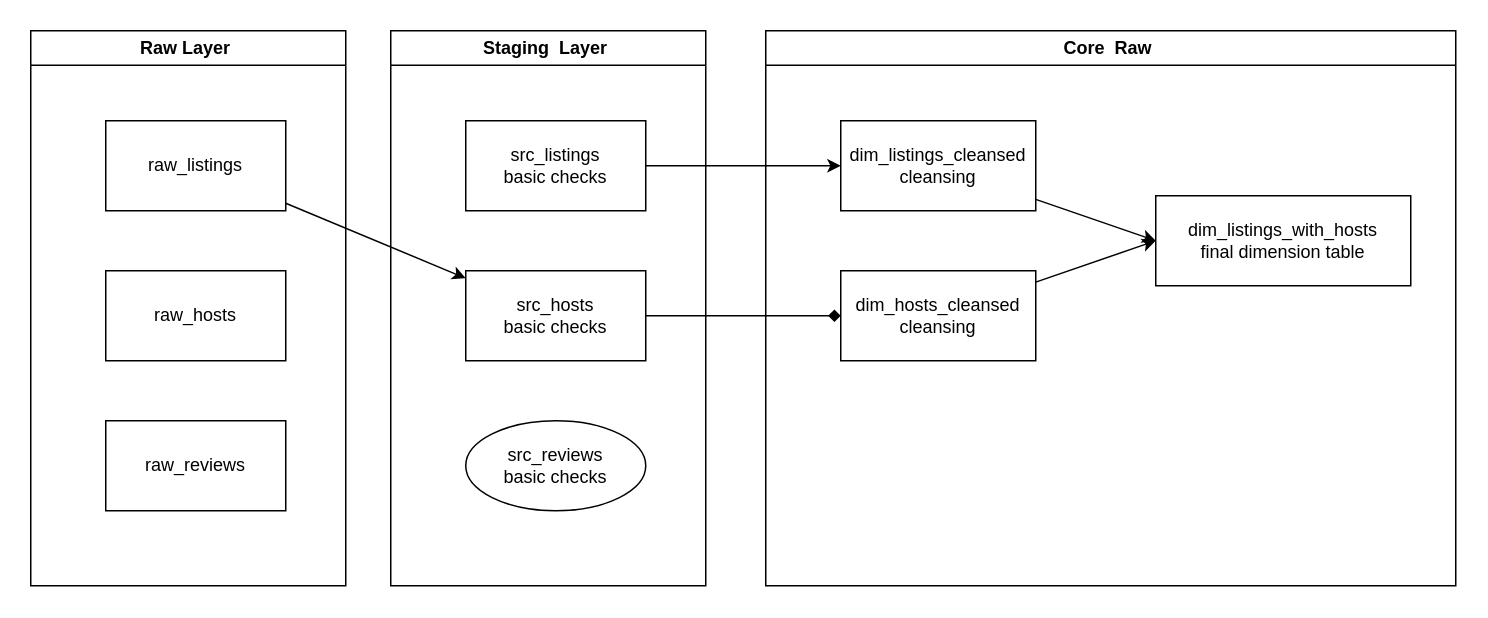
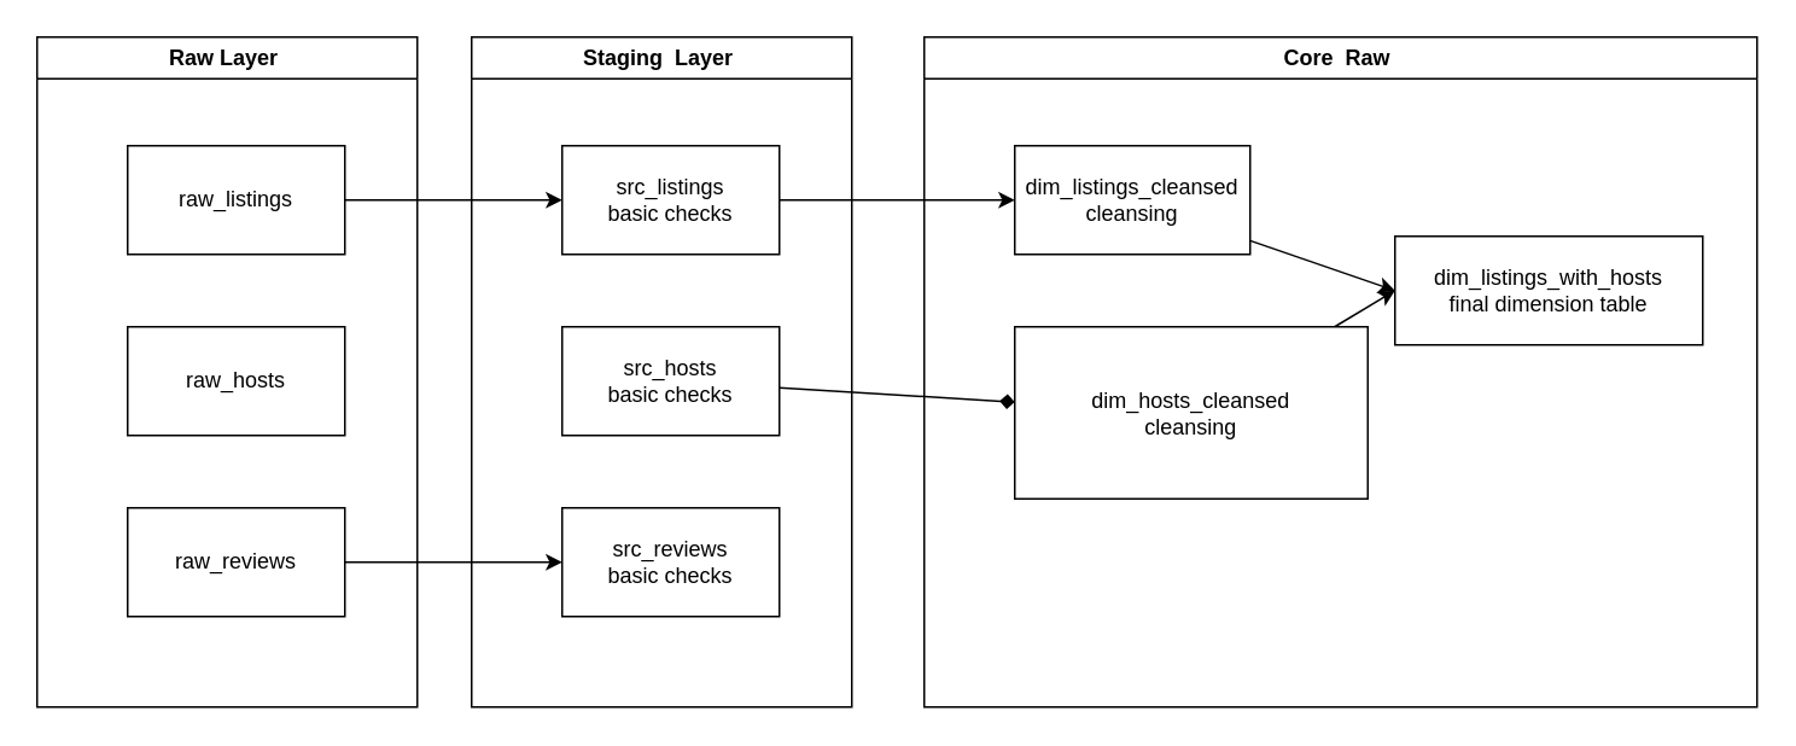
- <mxCell id="10" style="edgeStyle=none;html=1;" edge="1" parent="1" source="3" target="8"><mxGeometry relative="1" as="geometry" /></mxCell>
+ <mxCell id="10" style="edgeStyle=none;html=1;entryX=0;entryY=0.5;entryDx=0;entryDy=0;" edge="1" parent="1" source="3" target="7"><mxGeometry relative="1" as="geometry" /></mxCell>
- <mxCell id="16" value="dim_hosts_cleansed&lt;br&gt;cleansing" style="rounded=0;whiteSpace=wrap;html=1;" vertex="1" parent="12"><mxGeometry x="50" y="160" width="130" height="60" as="geometry" /></mxCell>
+ <mxCell id="16" value="dim_hosts_cleansed&lt;br&gt;cleansing" style="rounded=0;whiteSpace=wrap;html=1;" vertex="1" parent="12"><mxGeometry x="50" y="160" width="195" height="95" as="geometry" /></mxCell>
+ <mxCell id="11" style="edgeStyle=none;html=1;" edge="1" parent="1" source="5" target="9"><mxGeometry relative="1" as="geometry" /></mxCell>
- <mxCell id="9" value="src_reviews&lt;br&gt;basic checks" style="ellipse;whiteSpace=wrap;html=1;" vertex="1" parent="6"><mxGeometry x="50" y="260" width="120" height="60" as="geometry" /></mxCell>
+ <mxCell id="9" value="src_reviews&lt;br&gt;basic checks" style="rounded=0;whiteSpace=wrap;html=1;" vertex="1" parent="6"><mxGeometry x="50" y="260" width="120" height="60" as="geometry" /></mxCell>
